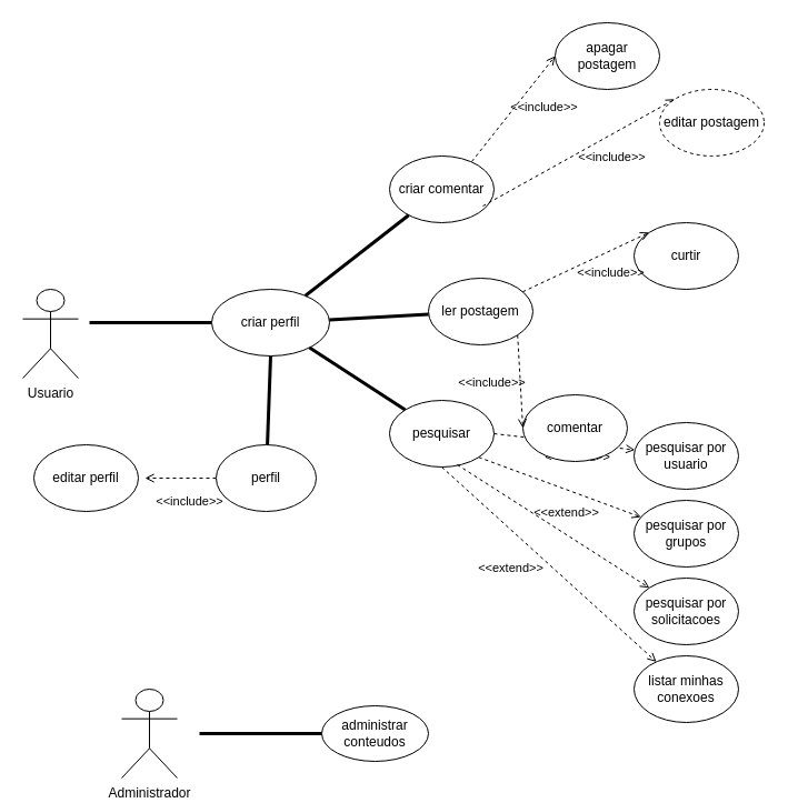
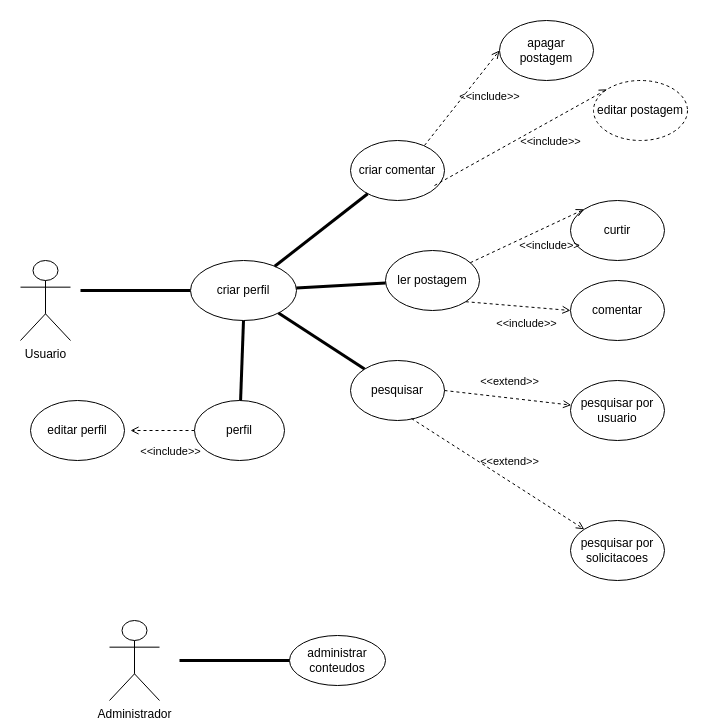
- <mxCell id="31" value="comentar" style="ellipse;whiteSpace=wrap;html=1;" vertex="1" parent="1"><mxGeometry x="469.99" y="355" width="94" height="60" as="geometry" /></mxCell>
+ <mxCell id="31" value="comentar" style="ellipse;whiteSpace=wrap;html=1;" vertex="1" parent="1"><mxGeometry x="569.99" y="280" width="94" height="60" as="geometry" /></mxCell>
- <mxCell id="27" value="&amp;lt;&amp;lt;extend&amp;gt;&amp;gt;" style="html=1;verticalAlign=bottom;labelBackgroundColor=none;endArrow=open;endFill=0;dashed=1;rounded=0;exitX=1;exitY=1;exitDx=0;exitDy=0;" edge="1" parent="1" source="10" target="24"><mxGeometry x="0.11" y="22" width="160" relative="1" as="geometry"><mxPoint x="461.84" y="448.97" as="sourcePoint" /><mxPoint x="589.99" y="450" as="targetPoint" /><mxPoint as="offset" /></mxGeometry></mxCell>
- <mxCell id="24" value="pesquisar por grupos" style="ellipse;whiteSpace=wrap;html=1;" vertex="1" parent="1"><mxGeometry x="569.99" y="450" width="94" height="60" as="geometry" /></mxCell>
- <mxCell id="29" value="&amp;lt;&amp;lt;extend&amp;gt;&amp;gt;" style="html=1;verticalAlign=bottom;labelBackgroundColor=none;endArrow=open;endFill=0;dashed=1;rounded=0;exitX=0.5;exitY=1;exitDx=0;exitDy=0;" edge="1" parent="1" source="10" target="26"><mxGeometry x="-0.133" y="-32" width="160" relative="1" as="geometry"><mxPoint x="409" y="468.98" as="sourcePoint" /><mxPoint x="525.99" y="620" as="targetPoint" /><mxPoint as="offset" /></mxGeometry></mxCell>
- <mxCell id="26" value="listar minhas conexoes" style="ellipse;whiteSpace=wrap;html=1;" vertex="1" parent="1"><mxGeometry x="569.99" y="590" width="94" height="60" as="geometry" /></mxCell>
